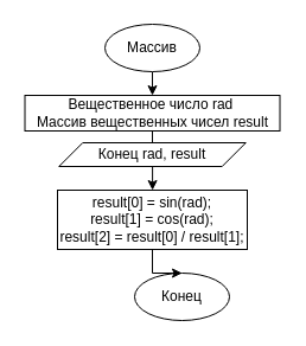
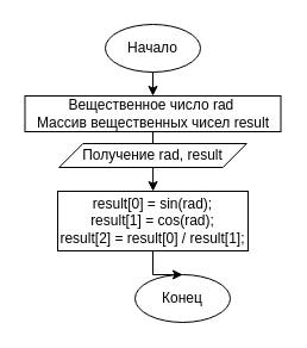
- <mxCell id="3" value="Массив" style="ellipse;whiteSpace=wrap;html=1;" vertex="1" parent="1"><mxGeometry x="88" y="20" width="80" height="40" as="geometry" /></mxCell>
+ <mxCell id="3" value="Начало" style="ellipse;whiteSpace=wrap;html=1;" vertex="1" parent="1"><mxGeometry x="88" y="20" width="80" height="40" as="geometry" /></mxCell>
- <mxCell id="8" value="Конец rad, result" style="shape=parallelogram;perimeter=parallelogramPerimeter;whiteSpace=wrap;html=1;fixedSize=1;" vertex="1" parent="1"><mxGeometry x="49.25" y="120" width="157.5" height="20" as="geometry" /></mxCell>
+ <mxCell id="8" value="Получение rad, result" style="shape=parallelogram;perimeter=parallelogramPerimeter;whiteSpace=wrap;html=1;fixedSize=1;" vertex="1" parent="1"><mxGeometry x="49.25" y="120" width="157.5" height="20" as="geometry" /></mxCell>
